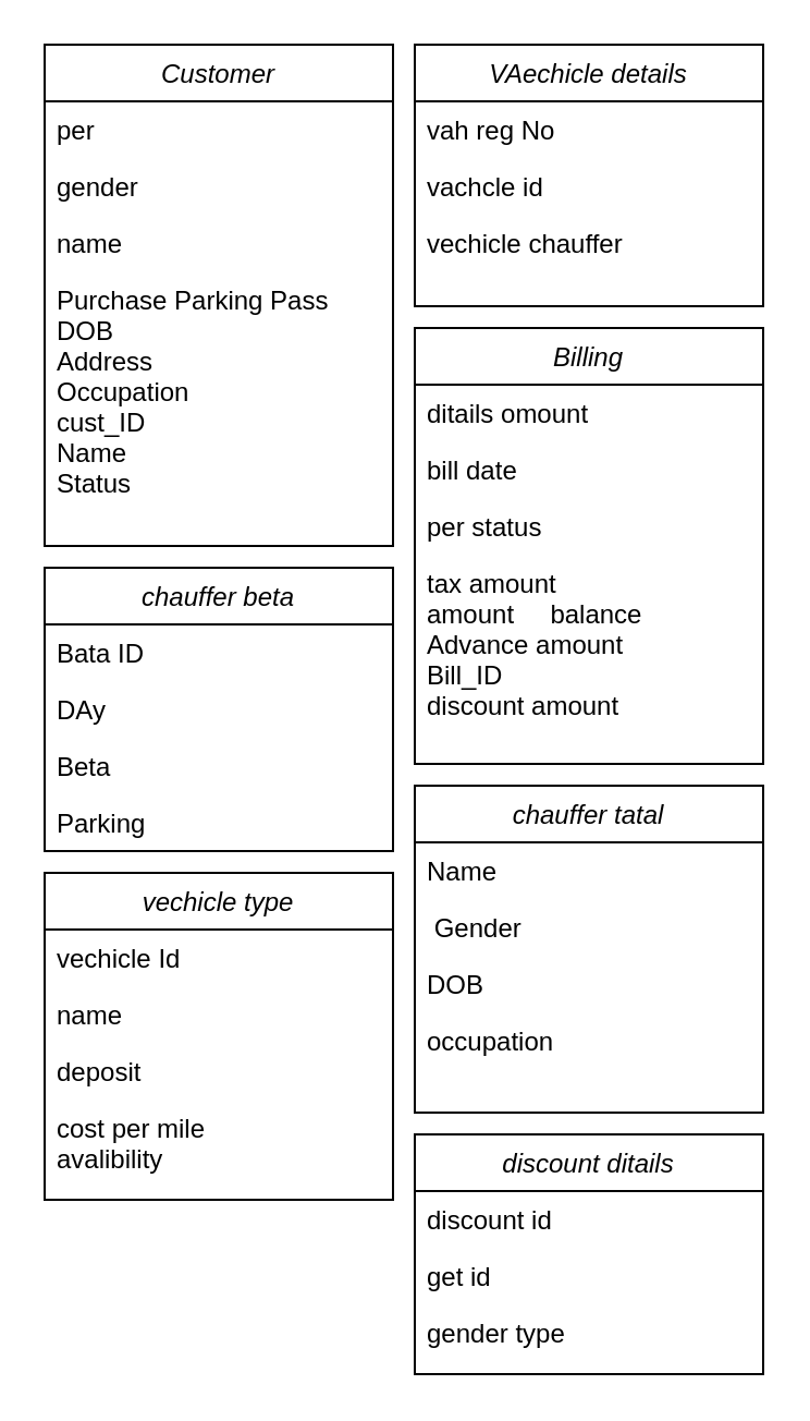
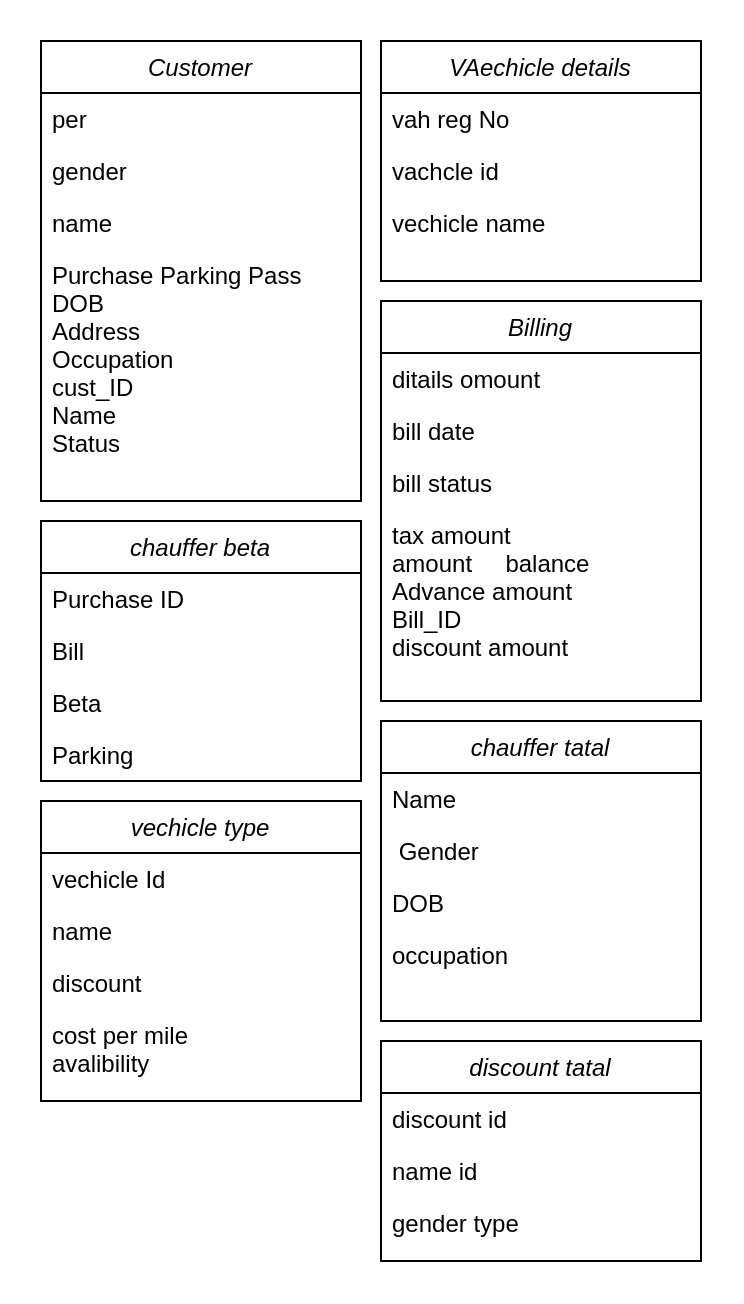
- <mxCell id="10" value="vechicle chauffer" style="text;align=left;verticalAlign=top;spacingLeft=4;spacingRight=4;overflow=hidden;rotatable=0;points=[[0,0.5],[1,0.5]];portConstraint=eastwest;rounded=0;shadow=0;html=0;" vertex="1" parent="7"><mxGeometry y="78" width="160" height="26" as="geometry" /></mxCell>
+ <mxCell id="10" value="vechicle name" style="text;align=left;verticalAlign=top;spacingLeft=4;spacingRight=4;overflow=hidden;rotatable=0;points=[[0,0.5],[1,0.5]];portConstraint=eastwest;rounded=0;shadow=0;html=0;" vertex="1" parent="7"><mxGeometry y="78" width="160" height="26" as="geometry" /></mxCell>
- <mxCell id="14" value="per status" style="text;align=left;verticalAlign=top;spacingLeft=4;spacingRight=4;overflow=hidden;rotatable=0;points=[[0,0.5],[1,0.5]];portConstraint=eastwest;rounded=0;shadow=0;html=0;" vertex="1" parent="11"><mxGeometry y="78" width="160" height="26" as="geometry" /></mxCell>
+ <mxCell id="14" value="bill status" style="text;align=left;verticalAlign=top;spacingLeft=4;spacingRight=4;overflow=hidden;rotatable=0;points=[[0,0.5],[1,0.5]];portConstraint=eastwest;rounded=0;shadow=0;html=0;" vertex="1" parent="11"><mxGeometry y="78" width="160" height="26" as="geometry" /></mxCell>
- <mxCell id="17" value="Bata ID" style="text;align=left;verticalAlign=top;spacingLeft=4;spacingRight=4;overflow=hidden;rotatable=0;points=[[0,0.5],[1,0.5]];portConstraint=eastwest;" vertex="1" parent="16"><mxGeometry y="26" width="160" height="26" as="geometry" /></mxCell>
+ <mxCell id="17" value="Purchase ID" style="text;align=left;verticalAlign=top;spacingLeft=4;spacingRight=4;overflow=hidden;rotatable=0;points=[[0,0.5],[1,0.5]];portConstraint=eastwest;" vertex="1" parent="16"><mxGeometry y="26" width="160" height="26" as="geometry" /></mxCell>
- <mxCell id="18" value="DAy" style="text;align=left;verticalAlign=top;spacingLeft=4;spacingRight=4;overflow=hidden;rotatable=0;points=[[0,0.5],[1,0.5]];portConstraint=eastwest;rounded=0;shadow=0;html=0;" vertex="1" parent="16"><mxGeometry y="52" width="160" height="26" as="geometry" /></mxCell>
+ <mxCell id="18" value="Bill" style="text;align=left;verticalAlign=top;spacingLeft=4;spacingRight=4;overflow=hidden;rotatable=0;points=[[0,0.5],[1,0.5]];portConstraint=eastwest;rounded=0;shadow=0;html=0;" vertex="1" parent="16"><mxGeometry y="52" width="160" height="26" as="geometry" /></mxCell>
- <mxCell id="29" value="deposit" style="text;align=left;verticalAlign=top;spacingLeft=4;spacingRight=4;overflow=hidden;rotatable=0;points=[[0,0.5],[1,0.5]];portConstraint=eastwest;rounded=0;shadow=0;html=0;" vertex="1" parent="26"><mxGeometry y="78" width="160" height="26" as="geometry" /></mxCell>
+ <mxCell id="29" value="discount" style="text;align=left;verticalAlign=top;spacingLeft=4;spacingRight=4;overflow=hidden;rotatable=0;points=[[0,0.5],[1,0.5]];portConstraint=eastwest;rounded=0;shadow=0;html=0;" vertex="1" parent="26"><mxGeometry y="78" width="160" height="26" as="geometry" /></mxCell>
- <mxCell id="31" value="discount ditails" style="swimlane;fontStyle=2;align=center;verticalAlign=top;childLayout=stackLayout;horizontal=1;startSize=26;horizontalStack=0;resizeParent=1;resizeLast=0;collapsible=1;marginBottom=0;rounded=0;shadow=0;strokeWidth=1;" vertex="1" parent="1"><mxGeometry x="190" y="520" width="160" height="110" as="geometry"><mxRectangle x="230" y="140" width="160" height="26" as="alternateBounds" /></mxGeometry></mxCell>
+ <mxCell id="31" value="discount tatal" style="swimlane;fontStyle=2;align=center;verticalAlign=top;childLayout=stackLayout;horizontal=1;startSize=26;horizontalStack=0;resizeParent=1;resizeLast=0;collapsible=1;marginBottom=0;rounded=0;shadow=0;strokeWidth=1;" vertex="1" parent="1"><mxGeometry x="190" y="520" width="160" height="110" as="geometry"><mxRectangle x="230" y="140" width="160" height="26" as="alternateBounds" /></mxGeometry></mxCell>
- <mxCell id="33" value="get id" style="text;align=left;verticalAlign=top;spacingLeft=4;spacingRight=4;overflow=hidden;rotatable=0;points=[[0,0.5],[1,0.5]];portConstraint=eastwest;rounded=0;shadow=0;html=0;" vertex="1" parent="31"><mxGeometry y="52" width="160" height="26" as="geometry" /></mxCell>
+ <mxCell id="33" value="name id" style="text;align=left;verticalAlign=top;spacingLeft=4;spacingRight=4;overflow=hidden;rotatable=0;points=[[0,0.5],[1,0.5]];portConstraint=eastwest;rounded=0;shadow=0;html=0;" vertex="1" parent="31"><mxGeometry y="52" width="160" height="26" as="geometry" /></mxCell>
